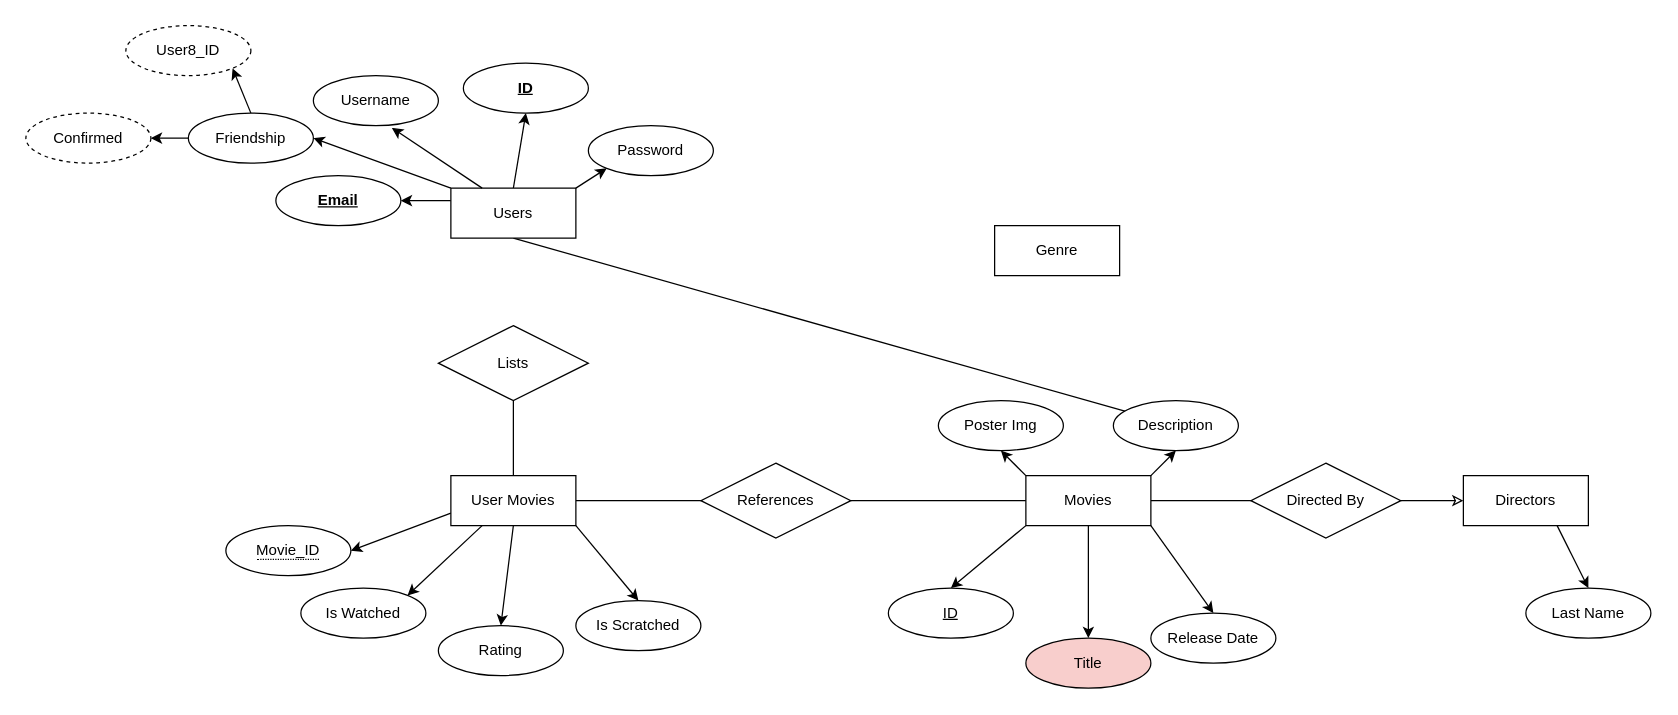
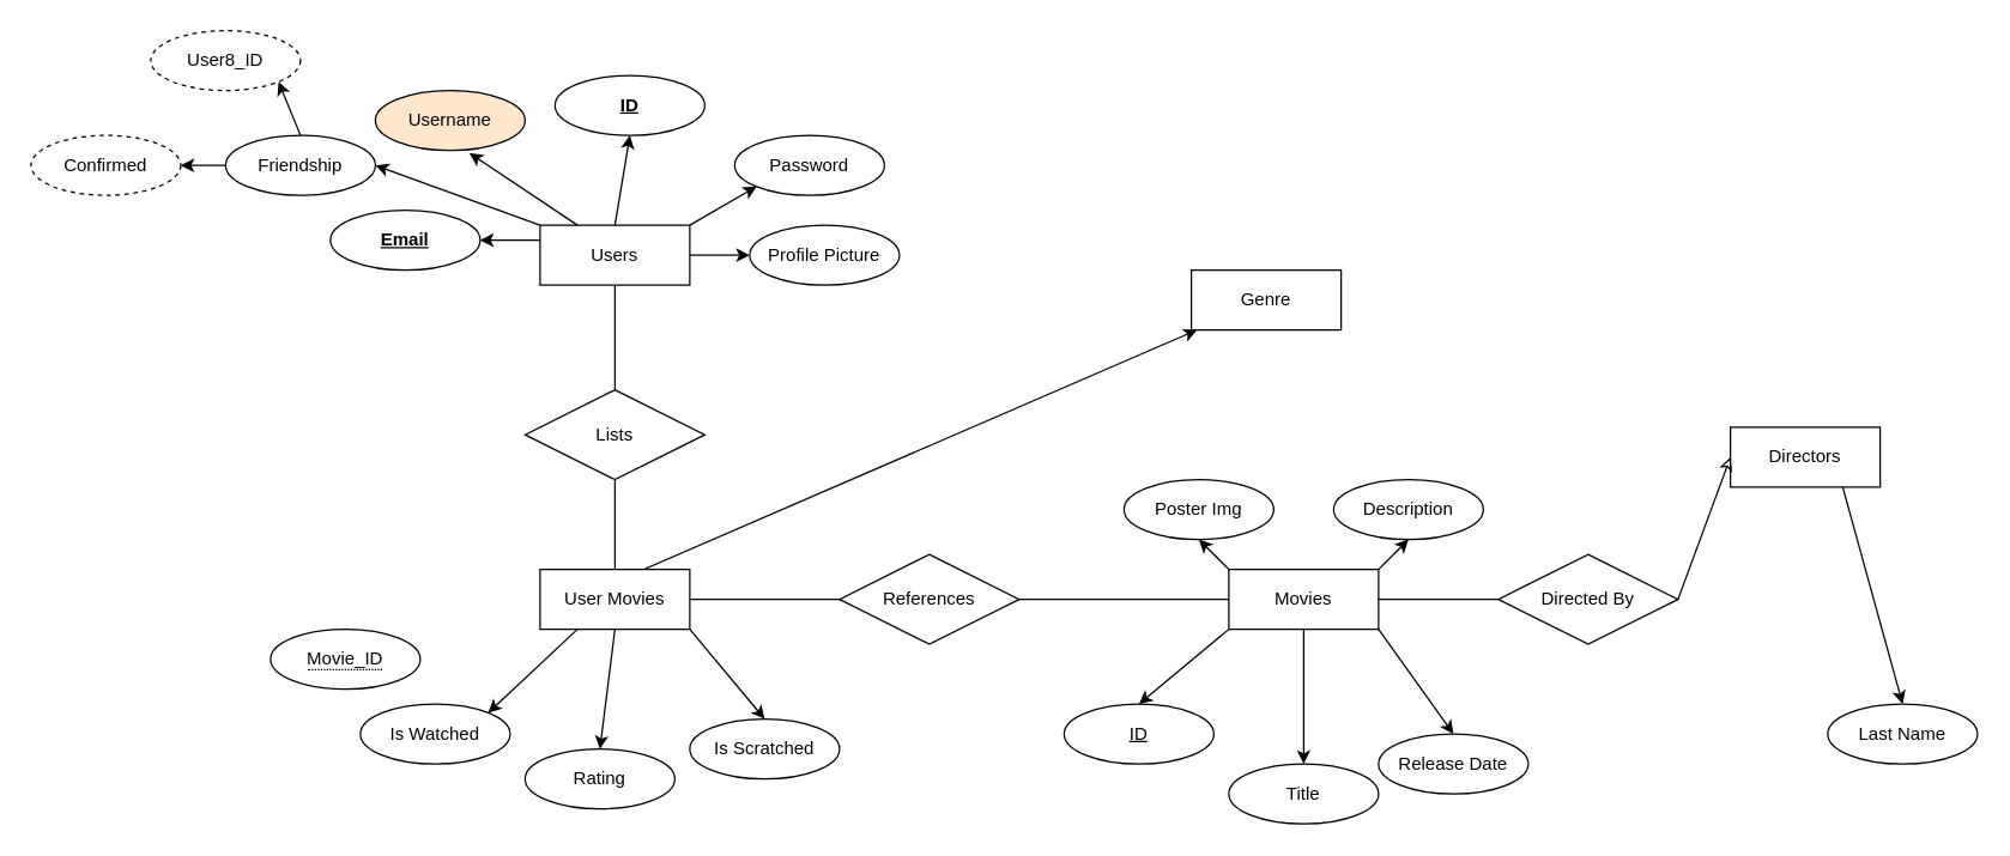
- <mxCell id="10" value="Username" style="ellipse;whiteSpace=wrap;html=1;align=center;" vertex="1" parent="1"><mxGeometry x="250" y="60" width="100" height="40" as="geometry" /></mxCell>
+ <mxCell id="10" value="Username" style="ellipse;whiteSpace=wrap;html=1;align=center;fillColor=#ffe6cc;" vertex="1" parent="1"><mxGeometry x="250" y="60" width="100" height="40" as="geometry" /></mxCell>
- <mxCell id="12" value="Password" style="ellipse;whiteSpace=wrap;html=1;align=center;" vertex="1" parent="1"><mxGeometry x="470" y="100" width="100" height="40" as="geometry" /></mxCell>
+ <mxCell id="12" value="Password" style="ellipse;whiteSpace=wrap;html=1;align=center;" vertex="1" parent="1"><mxGeometry x="490" y="90" width="100" height="40" as="geometry" /></mxCell>
+ <mxCell id="5" style="edgeStyle=none;rounded=0;orthogonalLoop=1;jettySize=auto;html=1;exitX=1;exitY=0.5;exitDx=0;exitDy=0;" edge="1" parent="1" source="8" target="13"><mxGeometry relative="1" as="geometry" /></mxCell>
+ <mxCell id="13" value="Profile Picture" style="ellipse;whiteSpace=wrap;html=1;align=center;" vertex="1" parent="1"><mxGeometry x="500" y="150" width="100" height="40" as="geometry" /></mxCell>
- <mxCell id="6" style="edgeStyle=none;rounded=0;orthogonalLoop=1;jettySize=auto;html=1;exitX=0.5;exitY=1;exitDx=0;exitDy=0;endArrow=none;endFill=0;" edge="1" parent="1" source="8" target="51"><mxGeometry relative="1" as="geometry" /></mxCell>
+ <mxCell id="6" style="edgeStyle=none;rounded=0;orthogonalLoop=1;jettySize=auto;html=1;exitX=0.5;exitY=1;exitDx=0;exitDy=0;entryX=0.5;entryY=0;entryDx=0;entryDy=0;endArrow=none;endFill=0;" edge="1" parent="1" source="8" target="22"><mxGeometry relative="1" as="geometry" /></mxCell>
- <mxCell id="45" value="Directors" style="whiteSpace=wrap;html=1;align=center;" vertex="1" parent="1"><mxGeometry x="1170" y="380" width="100" height="40" as="geometry" /></mxCell>
+ <mxCell id="45" value="Directors" style="whiteSpace=wrap;html=1;align=center;" vertex="1" parent="1"><mxGeometry x="1155" y="285" width="100" height="40" as="geometry" /></mxCell>
- <mxCell id="15" style="edgeStyle=none;rounded=0;orthogonalLoop=1;jettySize=auto;html=1;exitX=0;exitY=0.75;exitDx=0;exitDy=0;entryX=1;entryY=0.5;entryDx=0;entryDy=0;" edge="1" parent="1" source="20" target="23"><mxGeometry relative="1" as="geometry" /></mxCell>
+ <mxCell id="15" style="edgeStyle=none;rounded=0;orthogonalLoop=1;jettySize=auto;html=1;exitX=0;exitY=0.75;exitDx=0;exitDy=0;" edge="1" parent="1" source="20" target="49"><mxGeometry relative="1" as="geometry" /></mxCell>
- <mxCell id="35" value="Title" style="ellipse;whiteSpace=wrap;html=1;align=center;fillColor=#f8cecc;" vertex="1" parent="1"><mxGeometry x="820" y="510" width="100" height="40" as="geometry" /></mxCell>
+ <mxCell id="35" value="Title" style="ellipse;whiteSpace=wrap;html=1;align=center;" vertex="1" parent="1"><mxGeometry x="820" y="510" width="100" height="40" as="geometry" /></mxCell>
